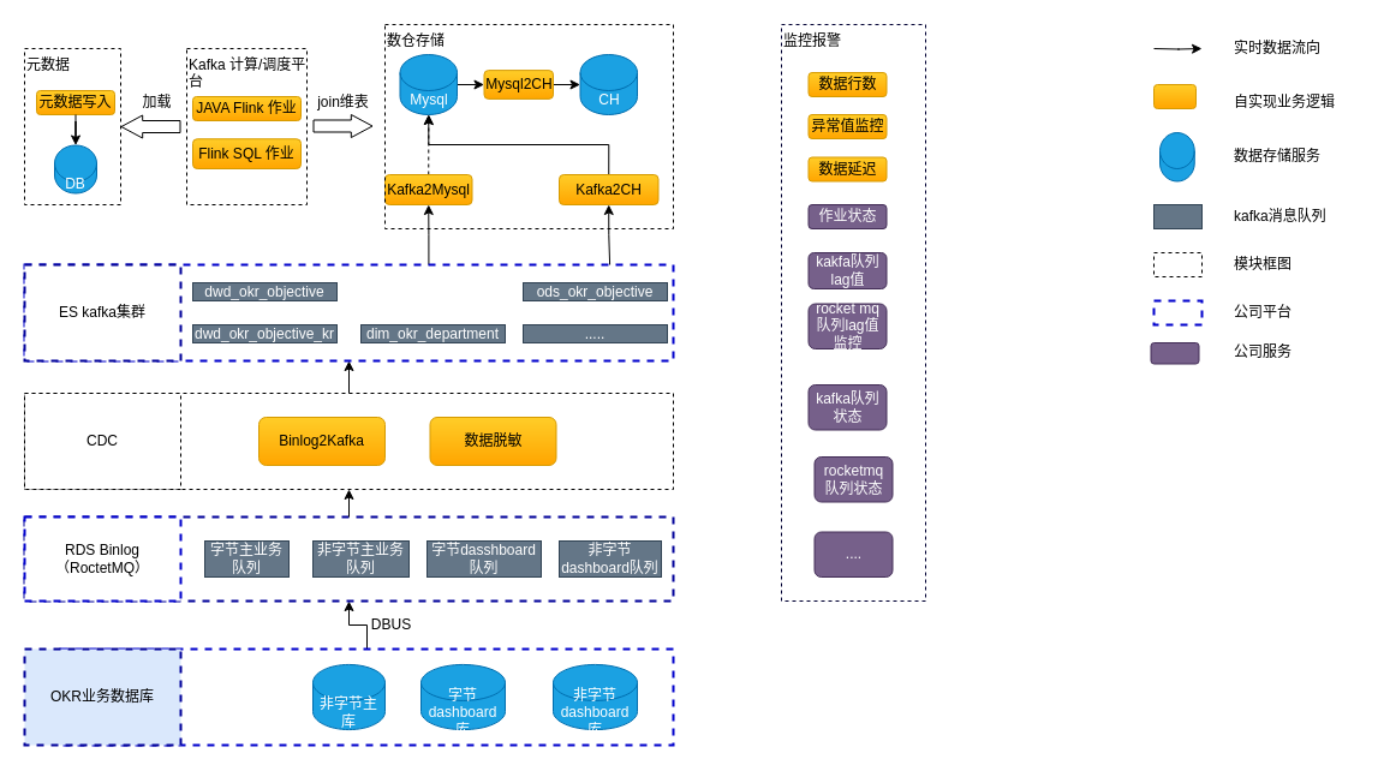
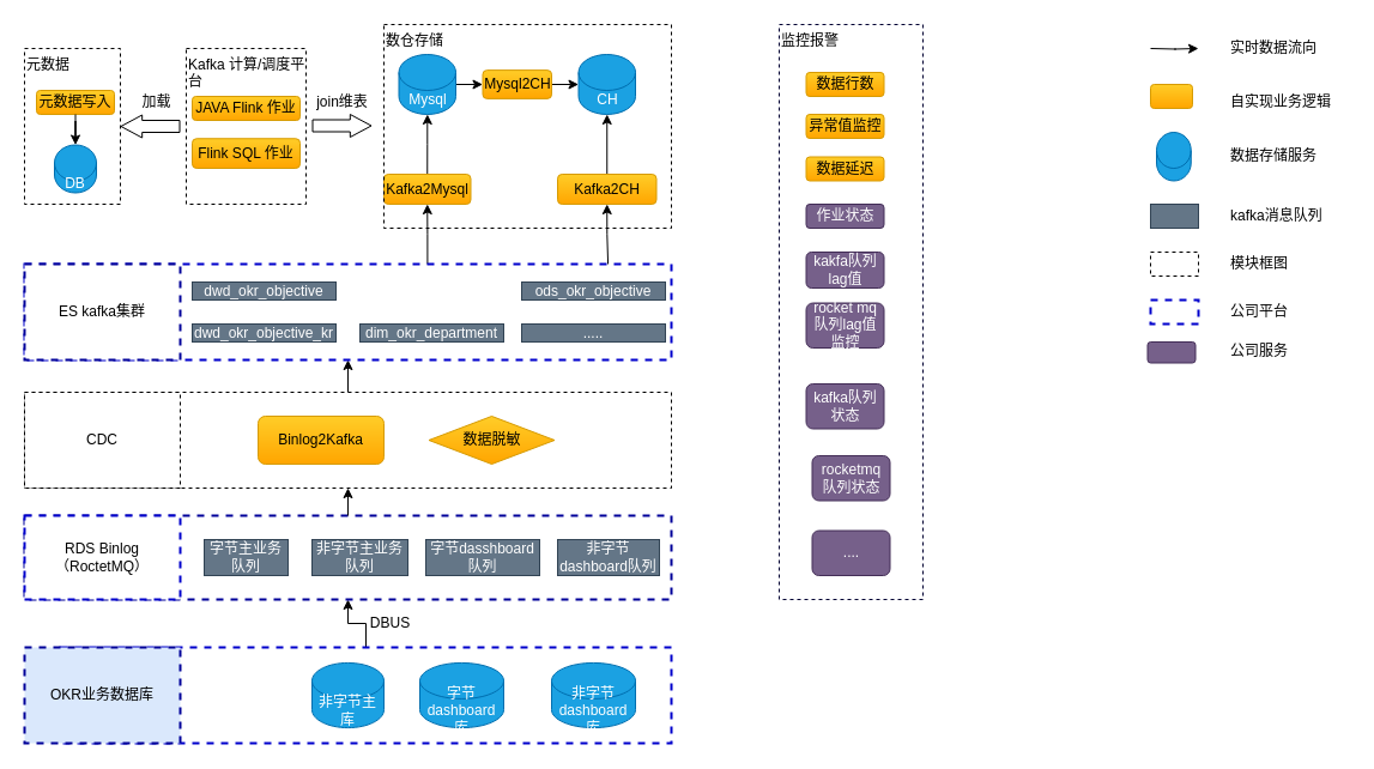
- <mxCell id="26" style="edgeStyle=orthogonalEdgeStyle;rounded=0;orthogonalLoop=1;jettySize=auto;html=1;exitX=0.5;exitY=0;exitDx=0;exitDy=0;startArrow=none;startFill=0;endArrow=classic;endFill=1;strokeWidth=1;" edge="1" parent="1" source="28" target="22"><mxGeometry relative="1" as="geometry" /></mxCell>
+ <mxCell id="26" style="edgeStyle=orthogonalEdgeStyle;rounded=0;orthogonalLoop=1;jettySize=auto;html=1;exitX=0.5;exitY=0;exitDx=0;exitDy=0;entryX=0.5;entryY=1;entryDx=0;entryDy=0;entryPerimeter=0;startArrow=none;startFill=0;endArrow=classic;endFill=1;strokeWidth=1;" edge="1" parent="1" source="28" target="23"><mxGeometry relative="1" as="geometry" /></mxCell>
- <mxCell id="24" style="edgeStyle=orthogonalEdgeStyle;rounded=0;orthogonalLoop=1;jettySize=auto;html=1;exitX=0.5;exitY=0;exitDx=0;exitDy=0;startArrow=none;startFill=0;endArrow=classic;endFill=1;strokeWidth=1;dashed=1;" edge="1" parent="1" source="25" target="22"><mxGeometry relative="1" as="geometry" /></mxCell>
+ <mxCell id="24" style="edgeStyle=orthogonalEdgeStyle;rounded=0;orthogonalLoop=1;jettySize=auto;html=1;exitX=0.5;exitY=0;exitDx=0;exitDy=0;startArrow=none;startFill=0;endArrow=classic;endFill=1;strokeWidth=1;" edge="1" parent="1" source="25" target="22"><mxGeometry relative="1" as="geometry" /></mxCell>
- <mxCell id="47" value="数据脱敏" style="rounded=1;whiteSpace=wrap;html=1;strokeWidth=1;fillColor=#ffcd28;align=center;strokeColor=#d79b00;gradientColor=#ffa500;" vertex="1" parent="1"><mxGeometry x="357.5" y="347" width="105" height="40" as="geometry" /></mxCell>
+ <mxCell id="47" value="数据脱敏" style="rhombus;whiteSpace=wrap;html=1;strokeWidth=1;fillColor=#ffcd28;align=center;strokeColor=#d79b00;gradientColor=#ffa500;" vertex="1" parent="1"><mxGeometry x="357.5" y="347" width="105" height="40" as="geometry" /></mxCell>
